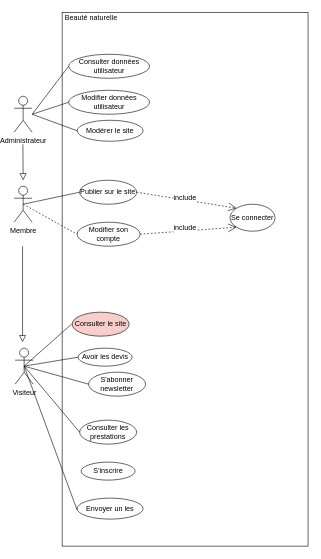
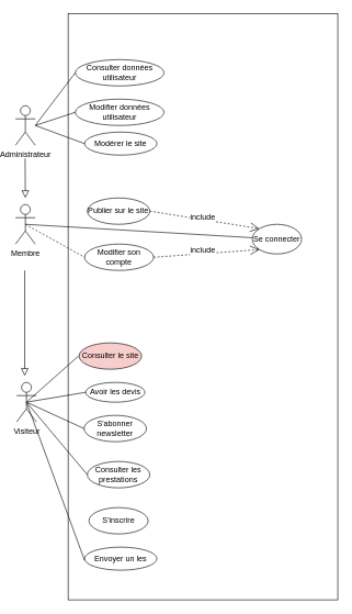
- <mxCell id="3" value="Beauté naturelle" style="text;html=1;strokeColor=none;fillColor=none;align=center;verticalAlign=middle;whiteSpace=wrap;rounded=0;" parent="1" vertex="1"><mxGeometry x="100" y="20" width="97" height="20" as="geometry" /></mxCell>
- <mxCell id="27" value="" style="endArrow=none;html=1;exitX=0.5;exitY=0.5;exitDx=0;exitDy=0;exitPerimeter=0;entryX=0;entryY=0.5;entryDx=0;entryDy=0;" edge="1" parent="1" source="4" target="12"><mxGeometry width="50" height="50" relative="1" as="geometry"><mxPoint x="55" y="390" as="sourcePoint" /><mxPoint x="125" y="420" as="targetPoint" /></mxGeometry></mxCell>
+ <mxCell id="27" value="" style="endArrow=none;html=1;exitX=0.5;exitY=0.5;exitDx=0;exitDy=0;exitPerimeter=0;" edge="1" parent="1" source="4" target="5"><mxGeometry width="50" height="50" relative="1" as="geometry"><mxPoint x="55" y="390" as="sourcePoint" /><mxPoint x="125" y="420" as="targetPoint" /></mxGeometry></mxCell>
- <mxCell id="9" value="S'abonner newsletter" style="ellipse;whiteSpace=wrap;html=1;" parent="1" vertex="1"><mxGeometry x="144.17" y="620" width="95" height="40" as="geometry" /></mxCell>
+ <mxCell id="9" value="S'abonner newsletter" style="ellipse;whiteSpace=wrap;html=1;" parent="1" vertex="1"><mxGeometry x="124.17" y="630" width="95" height="40" as="geometry" /></mxCell>
- <mxCell id="6" value="S'inscrire" style="ellipse;whiteSpace=wrap;html=1;" parent="1" vertex="1"><mxGeometry x="131.67" y="770" width="90" height="30" as="geometry" /></mxCell>
+ <mxCell id="6" value="S'inscrire" style="ellipse;whiteSpace=wrap;html=1;" parent="1" vertex="1"><mxGeometry x="131.67" y="770" width="90" height="40" as="geometry" /></mxCell>
